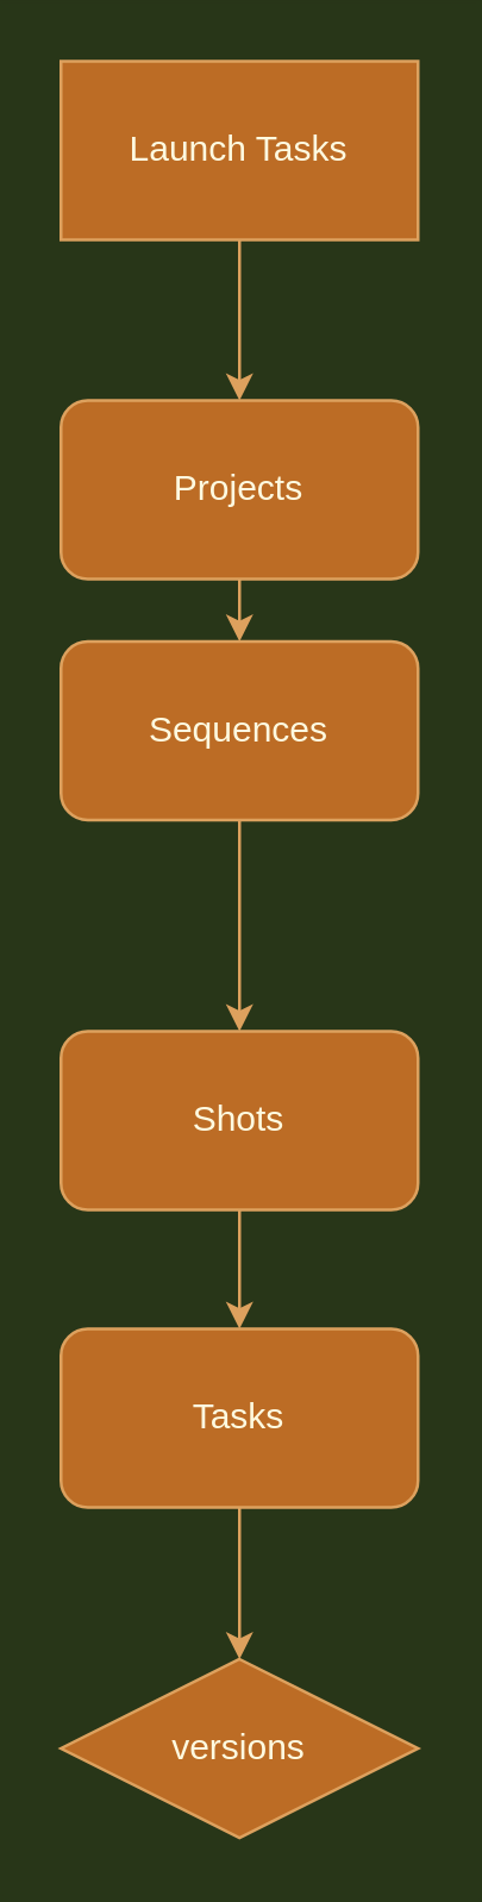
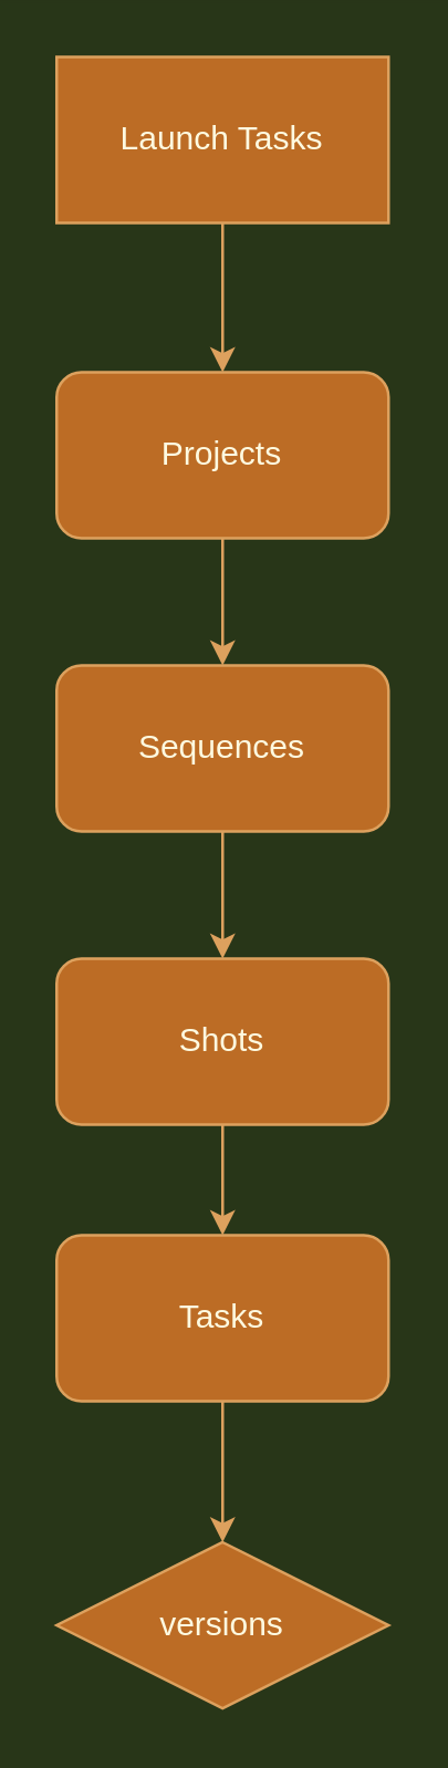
- <mxCell id="7" value="Sequences" style="rounded=1;whiteSpace=wrap;html=1;sketch=0;fontColor=#FEFAE0;strokeColor=#DDA15E;fillColor=#BC6C25;" vertex="1" parent="1"><mxGeometry x="20" y="215" width="120" height="60" as="geometry" /></mxCell>
+ <mxCell id="7" value="Sequences" style="rounded=1;whiteSpace=wrap;html=1;sketch=0;fontColor=#FEFAE0;strokeColor=#DDA15E;fillColor=#BC6C25;" vertex="1" parent="1"><mxGeometry x="20" y="240" width="120" height="60" as="geometry" /></mxCell>
